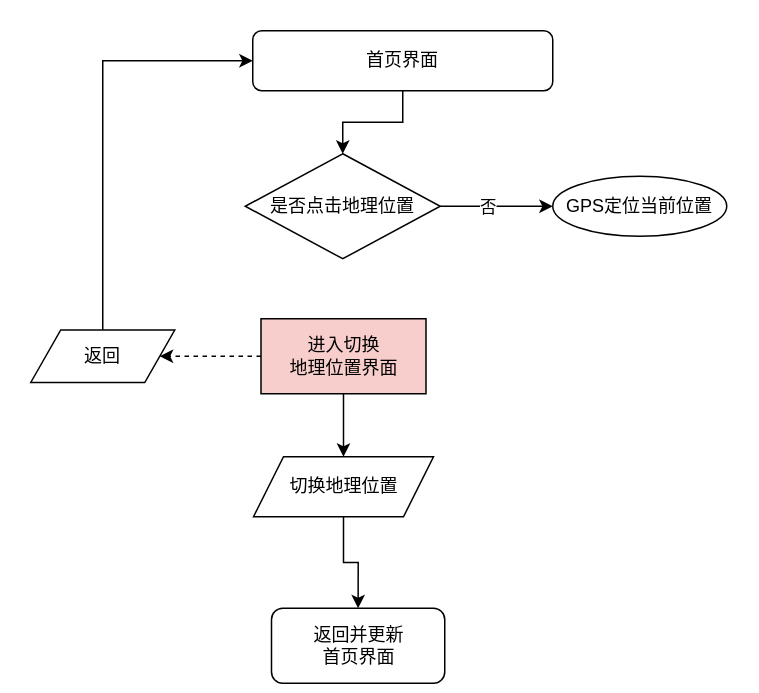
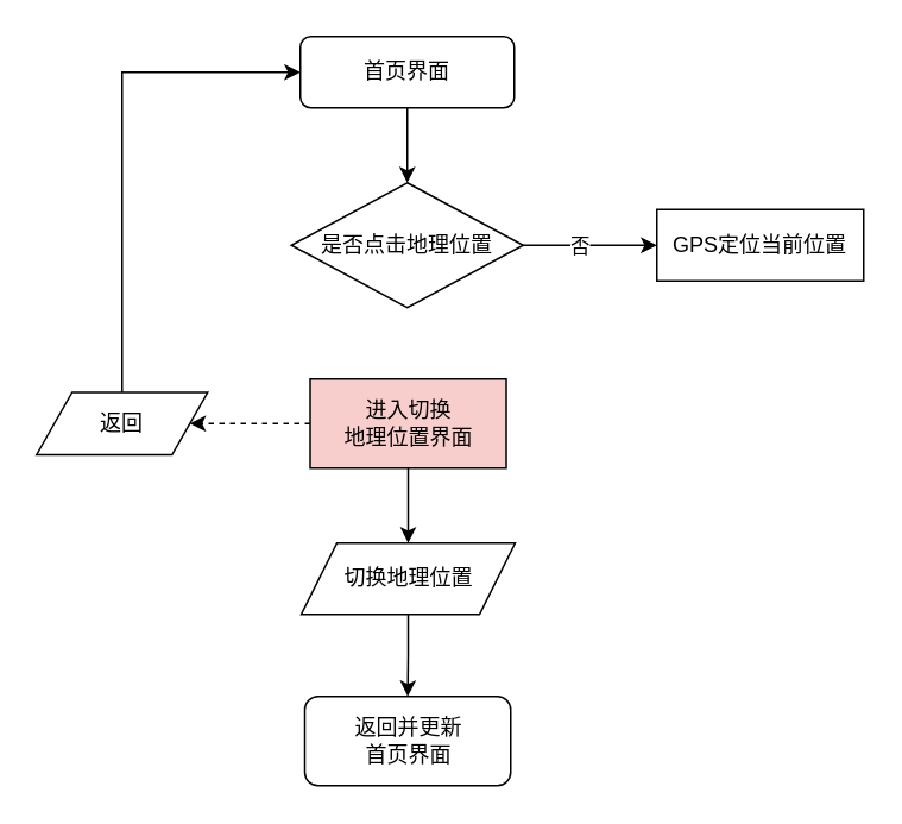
- <mxCell id="3" value="首页界面" style="rounded=1;whiteSpace=wrap;html=1;fontSize=12;glass=0;strokeWidth=1;shadow=0;" parent="1" vertex="1"><mxGeometry x="168" y="20" width="200" height="40" as="geometry" /></mxCell>
+ <mxCell id="3" value="首页界面" style="rounded=1;whiteSpace=wrap;html=1;fontSize=12;glass=0;strokeWidth=1;shadow=0;" parent="1" vertex="1"><mxGeometry x="168" y="20" width="120" height="40" as="geometry" /></mxCell>
- <mxCell id="8" value="GPS定位当前位置" style="ellipse;whiteSpace=wrap;html=1;" vertex="1" parent="1"><mxGeometry x="368" y="117" width="116" height="40" as="geometry" /></mxCell>
+ <mxCell id="8" value="GPS定位当前位置" style="rounded=0;whiteSpace=wrap;html=1;" vertex="1" parent="1"><mxGeometry x="368" y="117" width="116" height="40" as="geometry" /></mxCell>
- <mxCell id="4" value="返回并更新&lt;br&gt;首页界面" style="rounded=1;whiteSpace=wrap;html=1;" parent="1" vertex="1"><mxGeometry x="180.5" y="405" width="115.5" height="50" as="geometry" /></mxCell>
+ <mxCell id="4" value="返回并更新&lt;br&gt;首页界面" style="rounded=1;whiteSpace=wrap;html=1;" parent="1" vertex="1"><mxGeometry x="170.5" y="390" width="115.5" height="50" as="geometry" /></mxCell>
